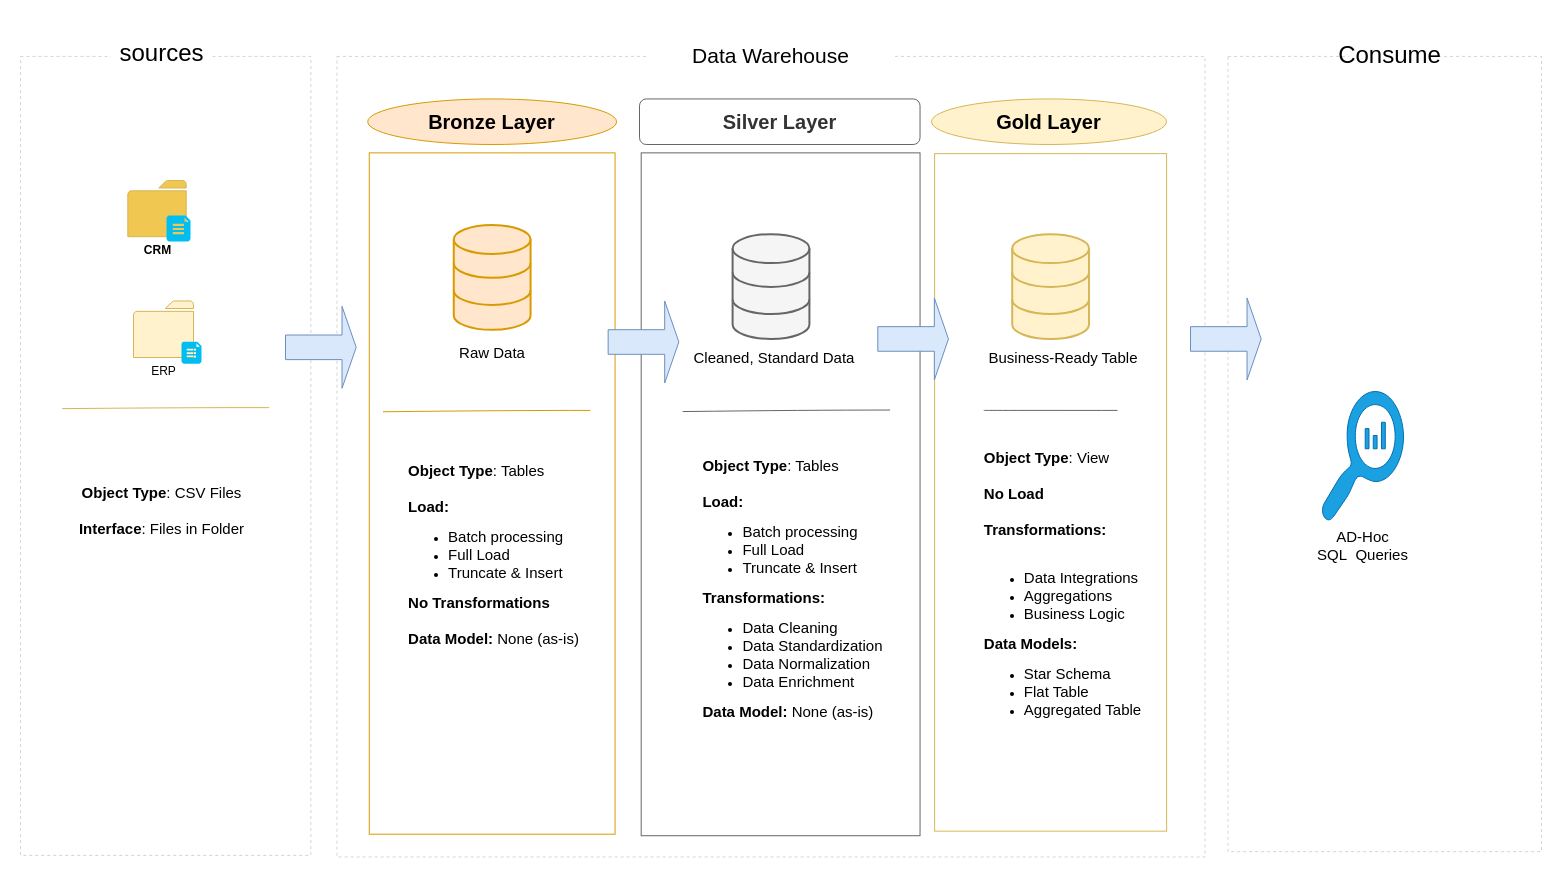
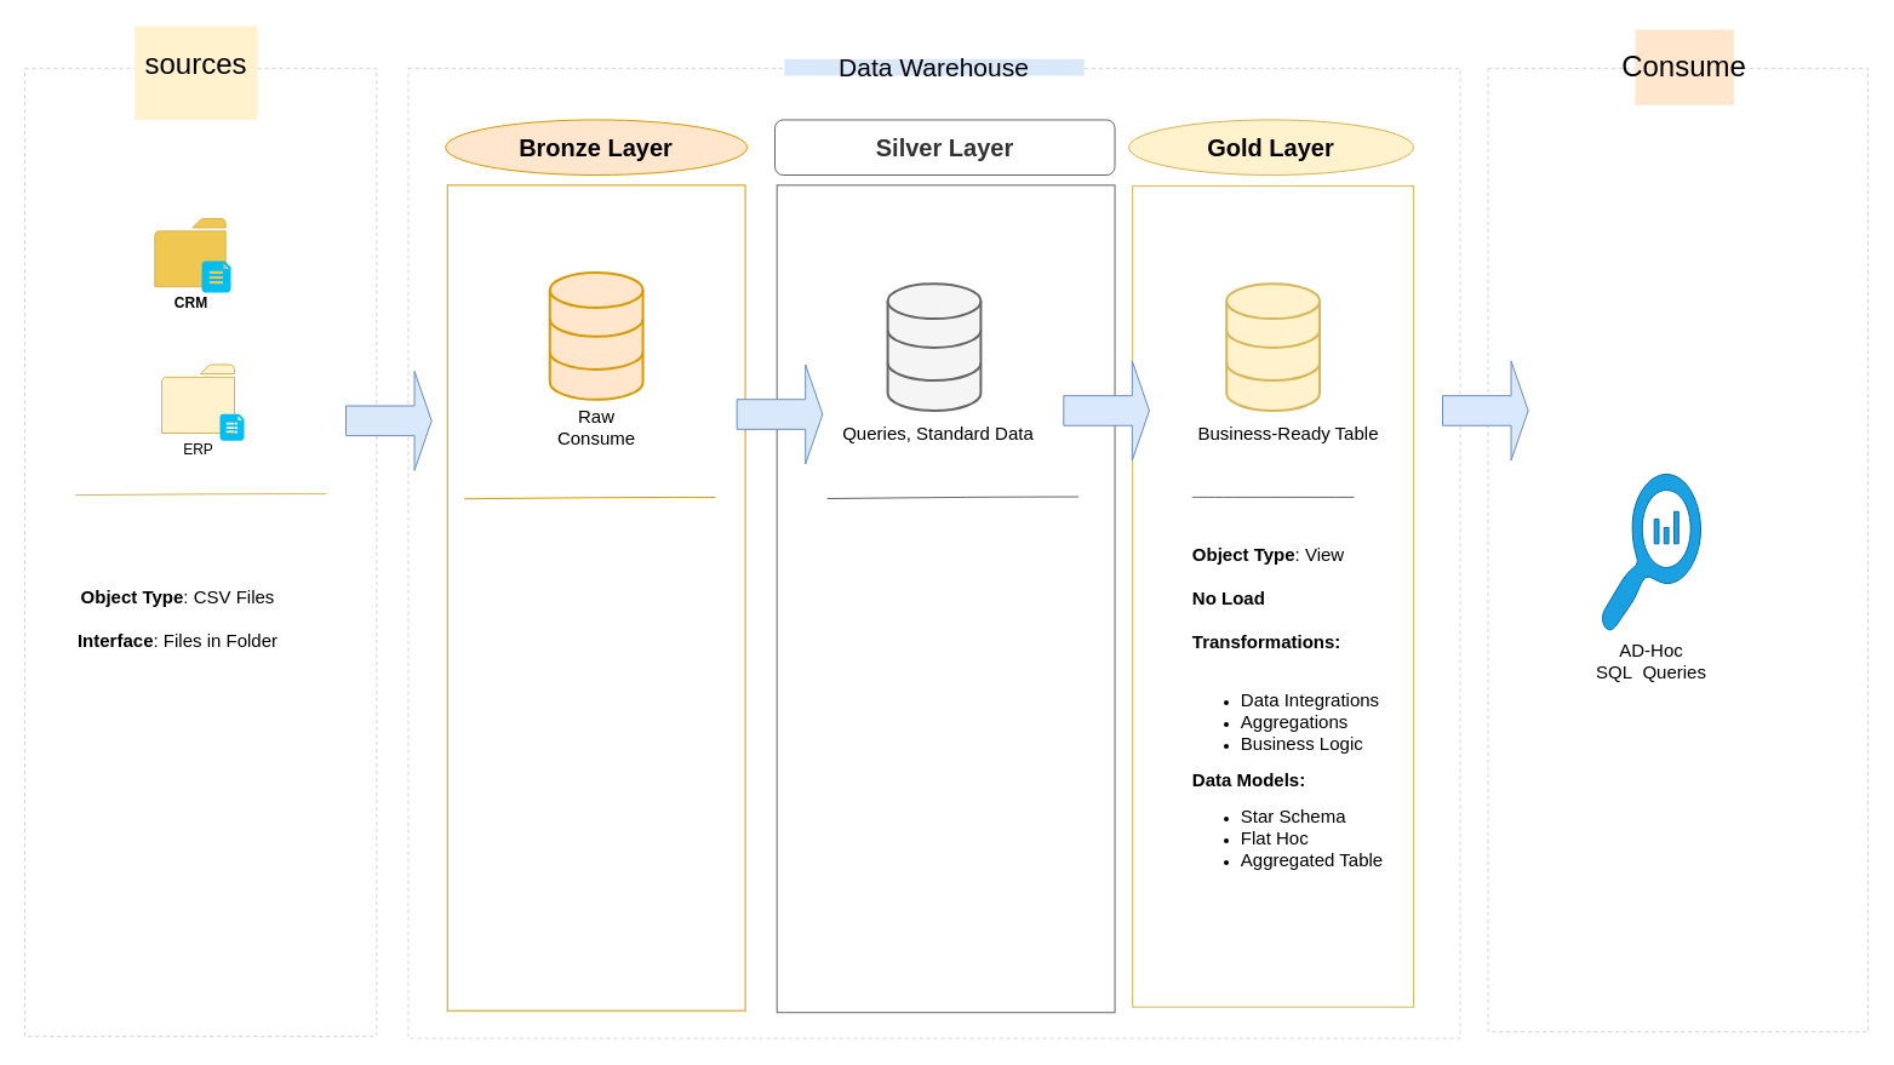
- <mxCell id="5" value="&lt;font style=&quot;font-size: 21px;&quot;&gt;Data Warehouse&lt;/font&gt;" style="rounded=0;whiteSpace=wrap;html=1;strokeColor=none;" vertex="1" parent="1"><mxGeometry x="646.831" y="48.306" width="247.356" height="13.672" as="geometry" /></mxCell>
+ <mxCell id="5" value="&lt;font style=&quot;font-size: 21px;&quot;&gt;Data Warehouse&lt;/font&gt;" style="rounded=0;whiteSpace=wrap;html=1;strokeColor=none;fillColor=#dae8fc;" vertex="1" parent="1"><mxGeometry x="646.831" y="48.306" width="247.356" height="13.672" as="geometry" /></mxCell>
- <mxCell id="7" value="&lt;div&gt;&lt;span style=&quot;font-size: 24px;&quot;&gt;Consume&lt;/span&gt;&lt;/div&gt;" style="rounded=0;whiteSpace=wrap;html=1;strokeColor=none;" vertex="1" parent="1"><mxGeometry x="1348.953" y="24" width="81.428" height="62.284" as="geometry" /></mxCell>
+ <mxCell id="7" value="&lt;div&gt;&lt;span style=&quot;font-size: 24px;&quot;&gt;Consume&lt;/span&gt;&lt;/div&gt;" style="rounded=0;whiteSpace=wrap;html=1;strokeColor=none;fillColor=#ffe6cc;" vertex="1" parent="1"><mxGeometry x="1348.953" y="24" width="81.428" height="62.284" as="geometry" /></mxCell>
- <mxCell id="3" value="&lt;font style=&quot;font-size: 24px;&quot;&gt;sources&lt;/font&gt;&lt;div&gt;&lt;br&gt;&lt;/div&gt;" style="rounded=0;whiteSpace=wrap;html=1;strokeColor=none;" vertex="1" parent="1"><mxGeometry x="110.609" y="20.963" width="101.401" height="77.475" as="geometry" /></mxCell>
+ <mxCell id="3" value="&lt;font style=&quot;font-size: 24px;&quot;&gt;sources&lt;/font&gt;&lt;div&gt;&lt;br&gt;&lt;/div&gt;" style="rounded=0;whiteSpace=wrap;html=1;strokeColor=none;fillColor=#fff2cc;" vertex="1" parent="1"><mxGeometry x="110.609" y="20.963" width="101.401" height="77.475" as="geometry" /></mxCell>
- <mxCell id="19" value="&lt;font style=&quot;font-size: 15px;&quot;&gt;Raw Data&lt;/font&gt;" style="text;html=1;align=center;verticalAlign=middle;whiteSpace=wrap;rounded=0;" vertex="1" parent="1"><mxGeometry x="445.566" y="329.344" width="92.182" height="45.574" as="geometry" /></mxCell>
+ <mxCell id="19" value="&lt;font style=&quot;font-size: 15px;&quot;&gt;Raw Consume&lt;/font&gt;" style="text;html=1;align=center;verticalAlign=middle;whiteSpace=wrap;rounded=0;" vertex="1" parent="1"><mxGeometry x="445.566" y="329.344" width="92.182" height="45.574" as="geometry" /></mxCell>
- <mxCell id="20" value="&lt;font style=&quot;font-size: 15px;&quot;&gt;Cleaned, Standard Data&lt;/font&gt;" style="text;html=1;align=center;verticalAlign=middle;whiteSpace=wrap;rounded=0;" vertex="1" parent="1"><mxGeometry x="691.39" y="333.9" width="165.61" height="45.57" as="geometry" /></mxCell>
+ <mxCell id="20" value="&lt;font style=&quot;font-size: 15px;&quot;&gt;Queries, Standard Data&lt;/font&gt;" style="text;html=1;align=center;verticalAlign=middle;whiteSpace=wrap;rounded=0;" vertex="1" parent="1"><mxGeometry x="691.39" y="333.9" width="165.61" height="45.57" as="geometry" /></mxCell>
- <mxCell id="16" value="&lt;font style=&quot;font-size: 15px;&quot;&gt;&lt;b style=&quot;&quot;&gt;Object Type&lt;/b&gt;: CSV Files&lt;/font&gt;&lt;div&gt;&lt;font style=&quot;font-size: 15px;&quot;&gt;&lt;br&gt;&lt;/font&gt;&lt;/div&gt;&lt;div&gt;&lt;font style=&quot;font-size: 15px;&quot;&gt;&lt;b style=&quot;&quot;&gt;Interface&lt;/b&gt;: Files in Folder&lt;/font&gt;&lt;/div&gt;" style="text;html=1;align=center;verticalAlign=middle;whiteSpace=wrap;rounded=0;" vertex="1" parent="1"><mxGeometry x="52.996" y="461.999" width="216.629" height="95.705" as="geometry" /></mxCell>
+ <mxCell id="16" value="&lt;font style=&quot;font-size: 15px;&quot;&gt;&lt;b style=&quot;&quot;&gt;Object Type&lt;/b&gt;: CSV Files&lt;/font&gt;&lt;div&gt;&lt;font style=&quot;font-size: 15px;&quot;&gt;&lt;br&gt;&lt;/font&gt;&lt;/div&gt;&lt;div&gt;&lt;font style=&quot;font-size: 15px;&quot;&gt;&lt;b style=&quot;&quot;&gt;Interface&lt;/b&gt;: Files in Folder&lt;/font&gt;&lt;/div&gt;" style="text;html=1;align=center;verticalAlign=middle;whiteSpace=wrap;rounded=0;" vertex="1" parent="1"><mxGeometry x="37.996" y="461.999" width="216.629" height="95.705" as="geometry" /></mxCell>
- <mxCell id="24" value="&lt;div&gt;&lt;div style=&quot;text-align: left;&quot;&gt;&lt;font style=&quot;font-size: 15px;&quot;&gt;&lt;b style=&quot;background-color: transparent; color: light-dark(rgb(0, 0, 0), rgb(255, 255, 255));&quot;&gt;Object Type&lt;/b&gt;&lt;span style=&quot;background-color: transparent; color: light-dark(rgb(0, 0, 0), rgb(255, 255, 255));&quot;&gt;: Tables&lt;/span&gt;&lt;/font&gt;&lt;/div&gt;&lt;div&gt;&lt;font style=&quot;font-size: 15px;&quot;&gt;&lt;br&gt;&lt;/font&gt;&lt;/div&gt;&lt;div style=&quot;text-align: left;&quot;&gt;&lt;b&gt;&lt;font style=&quot;font-size: 15px;&quot;&gt;Load:&lt;/font&gt;&lt;/b&gt;&lt;/div&gt;&lt;div&gt;&lt;ul&gt;&lt;li style=&quot;text-align: left;&quot;&gt;&lt;font style=&quot;font-size: 15px;&quot;&gt;Batch processing&lt;/font&gt;&lt;/li&gt;&lt;li style=&quot;text-align: left;&quot;&gt;&lt;font style=&quot;font-size: 15px;&quot;&gt;Full Load&lt;/font&gt;&lt;/li&gt;&lt;li style=&quot;text-align: left;&quot;&gt;&lt;font style=&quot;font-size: 15px;&quot;&gt;Truncate &amp;amp; Insert&lt;/font&gt;&lt;/li&gt;&lt;/ul&gt;&lt;/div&gt;&lt;div style=&quot;text-align: left;&quot;&gt;&lt;b&gt;&lt;font style=&quot;font-size: 15px;&quot;&gt;No Transformations&lt;/font&gt;&lt;/b&gt;&lt;/div&gt;&lt;div style=&quot;text-align: left;&quot;&gt;&lt;b&gt;&lt;font style=&quot;font-size: 15px;&quot;&gt;&lt;br&gt;&lt;/font&gt;&lt;/b&gt;&lt;/div&gt;&lt;div style=&quot;text-align: left;&quot;&gt;&lt;font style=&quot;font-size: 15px;&quot;&gt;&lt;b style=&quot;&quot;&gt;Data Model: &lt;/b&gt;None (as-is)&lt;/font&gt;&lt;/div&gt;&lt;/div&gt;" style="text;html=1;align=center;verticalAlign=middle;whiteSpace=wrap;rounded=0;opacity=70;" vertex="1" parent="1"><mxGeometry x="378.734" y="423.53" width="228.919" height="261.29" as="geometry" /></mxCell>
- <mxCell id="29" value="&lt;div style=&quot;text-align: left;&quot;&gt;&lt;div style=&quot;color: rgb(0, 0, 0);&quot;&gt;&lt;font style=&quot;font-size: 15px;&quot;&gt;&lt;b style=&quot;background-color: transparent; color: light-dark(rgb(0, 0, 0), rgb(255, 255, 255));&quot;&gt;Object Type&lt;/b&gt;&lt;span style=&quot;background-color: transparent; color: light-dark(rgb(0, 0, 0), rgb(255, 255, 255));&quot;&gt;: Tables&lt;/span&gt;&lt;/font&gt;&lt;/div&gt;&lt;div style=&quot;color: rgb(0, 0, 0);&quot;&gt;&lt;font style=&quot;font-size: 15px;&quot;&gt;&lt;br&gt;&lt;/font&gt;&lt;/div&gt;&lt;div style=&quot;color: rgb(0, 0, 0);&quot;&gt;&lt;b&gt;&lt;font style=&quot;font-size: 15px;&quot;&gt;Load:&lt;/font&gt;&lt;/b&gt;&lt;/div&gt;&lt;div style=&quot;color: rgb(0, 0, 0);&quot;&gt;&lt;ul&gt;&lt;li&gt;&lt;font style=&quot;font-size: 15px;&quot;&gt;Batch processing&lt;/font&gt;&lt;/li&gt;&lt;li&gt;&lt;font style=&quot;font-size: 15px;&quot;&gt;Full Load&lt;/font&gt;&lt;/li&gt;&lt;li&gt;&lt;font style=&quot;font-size: 15px;&quot;&gt;Truncate &amp;amp; Insert&lt;/font&gt;&lt;/li&gt;&lt;/ul&gt;&lt;/div&gt;&lt;div style=&quot;color: rgb(0, 0, 0);&quot;&gt;&lt;b&gt;&lt;font style=&quot;font-size: 15px;&quot;&gt;Transformations:&lt;/font&gt;&lt;/b&gt;&lt;/div&gt;&lt;div style=&quot;color: rgb(0, 0, 0);&quot;&gt;&lt;ul&gt;&lt;li&gt;&lt;span&gt;&lt;font style=&quot;font-size: 15px;&quot;&gt;Data Cleaning&lt;/font&gt;&lt;/span&gt;&lt;/li&gt;&lt;li&gt;&lt;font style=&quot;font-size: 15px;&quot;&gt;Data Standardization&lt;/font&gt;&lt;/li&gt;&lt;li&gt;&lt;font style=&quot;font-size: 15px;&quot;&gt;Data Normalization&lt;/font&gt;&lt;/li&gt;&lt;li&gt;&lt;font style=&quot;font-size: 15px;&quot;&gt;Data Enrichment&lt;/font&gt;&lt;/li&gt;&lt;/ul&gt;&lt;font style=&quot;font-size: 15px;&quot;&gt;&lt;b style=&quot;color: light-dark(rgb(0, 0, 0), rgb(237, 237, 237)); background-color: transparent;&quot;&gt;Data Model:&amp;nbsp;&lt;/b&gt;&lt;span style=&quot;color: light-dark(rgb(0, 0, 0), rgb(237, 237, 237)); background-color: transparent;&quot;&gt;None (as-is)&lt;/span&gt;&lt;/font&gt;&lt;/div&gt;&lt;/div&gt;" style="text;html=1;align=center;verticalAlign=middle;whiteSpace=wrap;rounded=0;" vertex="1" parent="1"><mxGeometry x="678.327" y="438.721" width="228.919" height="299.268" as="geometry" /></mxCell>
- <mxCell id="30" value="&lt;div style=&quot;text-align: left;&quot;&gt;&lt;div style=&quot;color: rgb(0, 0, 0);&quot;&gt;&lt;font style=&quot;font-size: 15px;&quot;&gt;&lt;b style=&quot;background-color: transparent; color: light-dark(rgb(0, 0, 0), rgb(255, 255, 255));&quot;&gt;Object Type&lt;/b&gt;&lt;span style=&quot;background-color: transparent; color: light-dark(rgb(0, 0, 0), rgb(255, 255, 255));&quot;&gt;: View&lt;/span&gt;&lt;/font&gt;&lt;/div&gt;&lt;div style=&quot;color: rgb(0, 0, 0);&quot;&gt;&lt;font style=&quot;font-size: 15px;&quot;&gt;&lt;br&gt;&lt;/font&gt;&lt;/div&gt;&lt;div style=&quot;color: rgb(0, 0, 0);&quot;&gt;&lt;b&gt;&lt;font style=&quot;font-size: 15px;&quot;&gt;No Load&lt;/font&gt;&lt;/b&gt;&lt;/div&gt;&lt;div style=&quot;color: rgb(0, 0, 0);&quot;&gt;&lt;b&gt;&lt;font style=&quot;font-size: 15px;&quot;&gt;&lt;br&gt;&lt;/font&gt;&lt;/b&gt;&lt;/div&gt;&lt;div style=&quot;color: rgb(0, 0, 0);&quot;&gt;&lt;b&gt;&lt;font style=&quot;font-size: 15px;&quot;&gt;Transformations:&lt;/font&gt;&lt;/b&gt;&lt;/div&gt;&lt;div style=&quot;color: rgb(0, 0, 0);&quot;&gt;&lt;b&gt;&lt;font style=&quot;font-size: 15px;&quot;&gt;&lt;br&gt;&lt;/font&gt;&lt;/b&gt;&lt;/div&gt;&lt;div style=&quot;color: rgb(0, 0, 0);&quot;&gt;&lt;ul&gt;&lt;li&gt;&lt;span style=&quot;font-size: 15px;&quot;&gt;Data Integrations&lt;/span&gt;&lt;/li&gt;&lt;li&gt;&lt;font style=&quot;font-size: 15px;&quot;&gt;Aggregations&lt;/font&gt;&lt;/li&gt;&lt;li&gt;&lt;span style=&quot;font-size: 15px;&quot;&gt;Business Logic&lt;/span&gt;&lt;/li&gt;&lt;/ul&gt;&lt;/div&gt;&lt;div style=&quot;color: rgb(0, 0, 0);&quot;&gt;&lt;span style=&quot;font-size: 15px;&quot;&gt;&lt;b&gt;Data Models:&lt;/b&gt;&lt;/span&gt;&lt;/div&gt;&lt;div style=&quot;color: rgb(0, 0, 0);&quot;&gt;&lt;ul&gt;&lt;li&gt;&lt;span style=&quot;font-size: 15px;&quot;&gt;Star Schema&lt;/span&gt;&lt;/li&gt;&lt;li&gt;&lt;span style=&quot;font-size: 15px;&quot;&gt;Flat Table&lt;/span&gt;&lt;/li&gt;&lt;li&gt;&lt;span style=&quot;font-size: 15px;&quot;&gt;Aggregated Table&lt;/span&gt;&lt;/li&gt;&lt;/ul&gt;&lt;/div&gt;&lt;/div&gt;" style="text;html=1;align=center;verticalAlign=middle;whiteSpace=wrap;rounded=0;" vertex="1" parent="1"><mxGeometry x="947.96" y="438.72" width="228.92" height="301.32" as="geometry" /></mxCell>
+ <mxCell id="30" value="&lt;div style=&quot;text-align: left;&quot;&gt;&lt;div style=&quot;color: rgb(0, 0, 0);&quot;&gt;&lt;font style=&quot;font-size: 15px;&quot;&gt;&lt;b style=&quot;background-color: transparent; color: light-dark(rgb(0, 0, 0), rgb(255, 255, 255));&quot;&gt;Object Type&lt;/b&gt;&lt;span style=&quot;background-color: transparent; color: light-dark(rgb(0, 0, 0), rgb(255, 255, 255));&quot;&gt;: View&lt;/span&gt;&lt;/font&gt;&lt;/div&gt;&lt;div style=&quot;color: rgb(0, 0, 0);&quot;&gt;&lt;font style=&quot;font-size: 15px;&quot;&gt;&lt;br&gt;&lt;/font&gt;&lt;/div&gt;&lt;div style=&quot;color: rgb(0, 0, 0);&quot;&gt;&lt;b&gt;&lt;font style=&quot;font-size: 15px;&quot;&gt;No Load&lt;/font&gt;&lt;/b&gt;&lt;/div&gt;&lt;div style=&quot;color: rgb(0, 0, 0);&quot;&gt;&lt;b&gt;&lt;font style=&quot;font-size: 15px;&quot;&gt;&lt;br&gt;&lt;/font&gt;&lt;/b&gt;&lt;/div&gt;&lt;div style=&quot;color: rgb(0, 0, 0);&quot;&gt;&lt;b&gt;&lt;font style=&quot;font-size: 15px;&quot;&gt;Transformations:&lt;/font&gt;&lt;/b&gt;&lt;/div&gt;&lt;div style=&quot;color: rgb(0, 0, 0);&quot;&gt;&lt;b&gt;&lt;font style=&quot;font-size: 15px;&quot;&gt;&lt;br&gt;&lt;/font&gt;&lt;/b&gt;&lt;/div&gt;&lt;div style=&quot;color: rgb(0, 0, 0);&quot;&gt;&lt;ul&gt;&lt;li&gt;&lt;span style=&quot;font-size: 15px;&quot;&gt;Data Integrations&lt;/span&gt;&lt;/li&gt;&lt;li&gt;&lt;font style=&quot;font-size: 15px;&quot;&gt;Aggregations&lt;/font&gt;&lt;/li&gt;&lt;li&gt;&lt;span style=&quot;font-size: 15px;&quot;&gt;Business Logic&lt;/span&gt;&lt;/li&gt;&lt;/ul&gt;&lt;/div&gt;&lt;div style=&quot;color: rgb(0, 0, 0);&quot;&gt;&lt;span style=&quot;font-size: 15px;&quot;&gt;&lt;b&gt;Data Models:&lt;/b&gt;&lt;/span&gt;&lt;/div&gt;&lt;div style=&quot;color: rgb(0, 0, 0);&quot;&gt;&lt;ul&gt;&lt;li&gt;&lt;span style=&quot;font-size: 15px;&quot;&gt;Star Schema&lt;/span&gt;&lt;/li&gt;&lt;li&gt;&lt;span style=&quot;font-size: 15px;&quot;&gt;Flat Hoc&lt;/span&gt;&lt;/li&gt;&lt;li&gt;&lt;span style=&quot;font-size: 15px;&quot;&gt;Aggregated Table&lt;/span&gt;&lt;/li&gt;&lt;/ul&gt;&lt;/div&gt;&lt;/div&gt;" style="text;html=1;align=center;verticalAlign=middle;whiteSpace=wrap;rounded=0;" vertex="1" parent="1"><mxGeometry x="947.96" y="438.72" width="228.92" height="301.32" as="geometry" /></mxCell>
